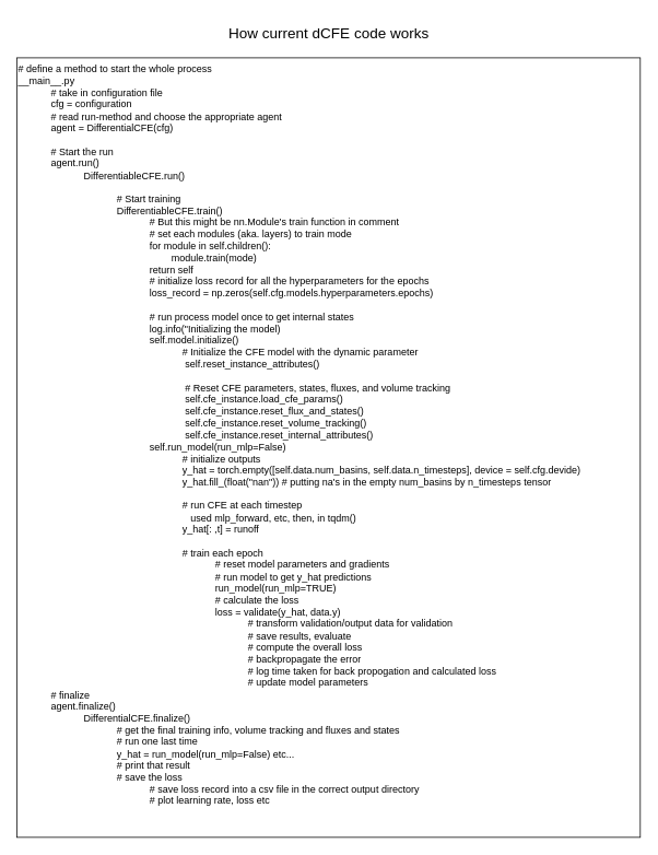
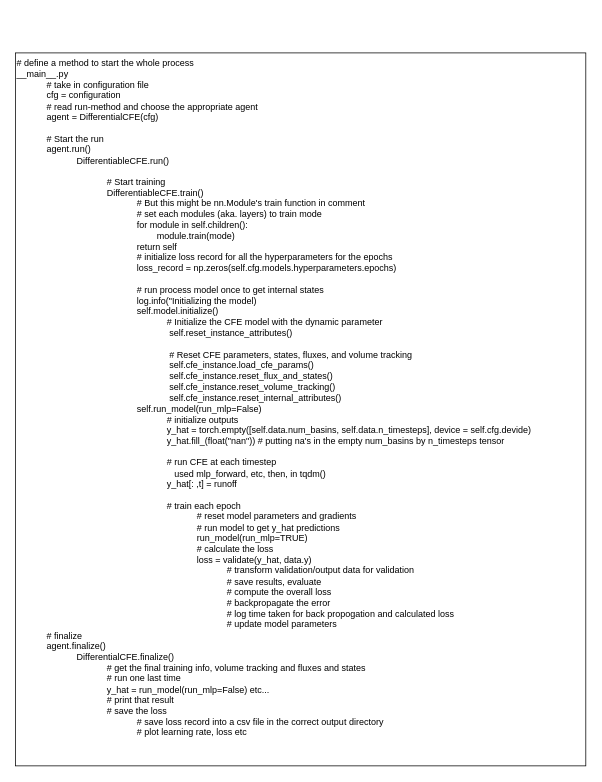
- <mxCell id="3" value="&lt;span style=&quot;font-size: 18px;&quot;&gt;How current dCFE code works&lt;/span&gt;" style="text;html=1;align=center;verticalAlign=middle;resizable=0;points=[];autosize=1;strokeColor=none;fillColor=none;" vertex="1" parent="1"><mxGeometry x="265" y="20" width="270" height="40" as="geometry" /></mxCell>
